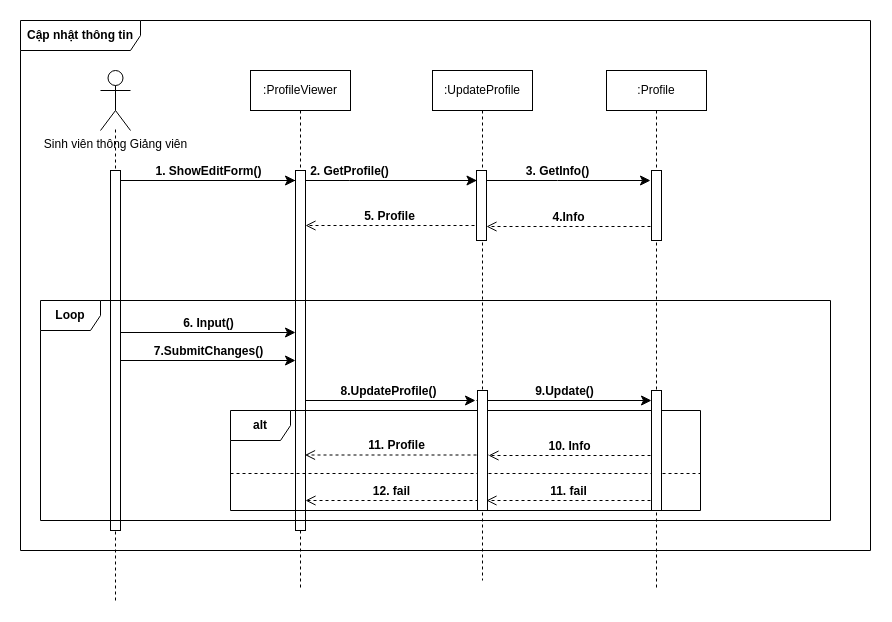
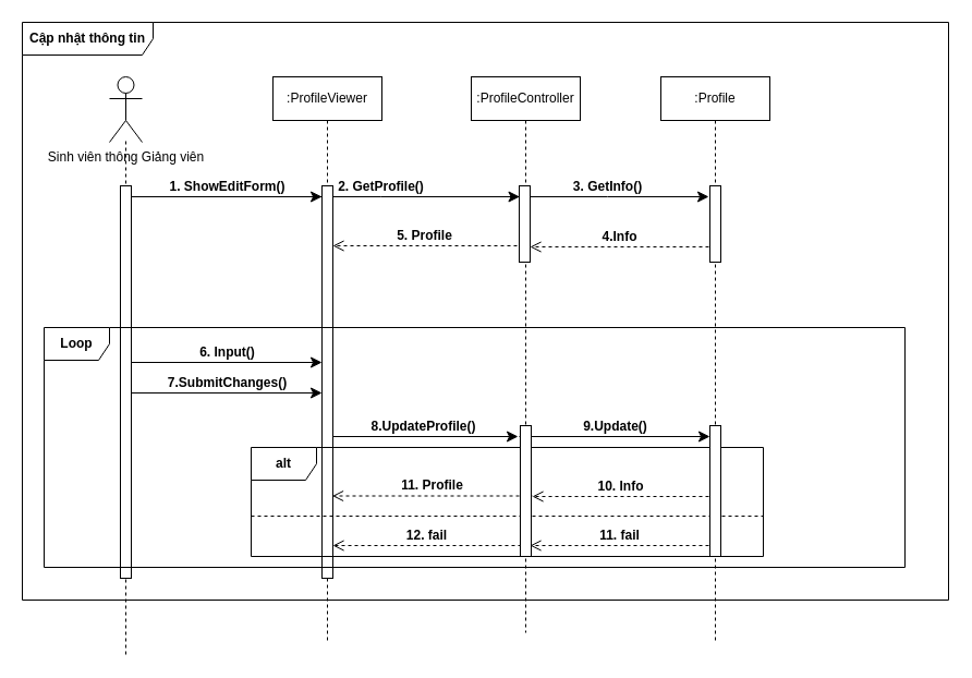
- <mxCell id="26" value=":UpdateProfile" style="shape=umlLifeline;perimeter=lifelinePerimeter;whiteSpace=wrap;html=1;container=0;dropTarget=0;collapsible=0;recursiveResize=0;outlineConnect=0;portConstraint=eastwest;newEdgeStyle={&quot;edgeStyle&quot;:&quot;elbowEdgeStyle&quot;,&quot;elbow&quot;:&quot;vertical&quot;,&quot;curved&quot;:0,&quot;rounded&quot;:0};" vertex="1" parent="1"><mxGeometry x="432" y="70" width="100" height="510" as="geometry" /></mxCell>
+ <mxCell id="26" value=":ProfileController" style="shape=umlLifeline;perimeter=lifelinePerimeter;whiteSpace=wrap;html=1;container=0;dropTarget=0;collapsible=0;recursiveResize=0;outlineConnect=0;portConstraint=eastwest;newEdgeStyle={&quot;edgeStyle&quot;:&quot;elbowEdgeStyle&quot;,&quot;elbow&quot;:&quot;vertical&quot;,&quot;curved&quot;:0,&quot;rounded&quot;:0};" vertex="1" parent="1"><mxGeometry x="432" y="70" width="100" height="510" as="geometry" /></mxCell>
